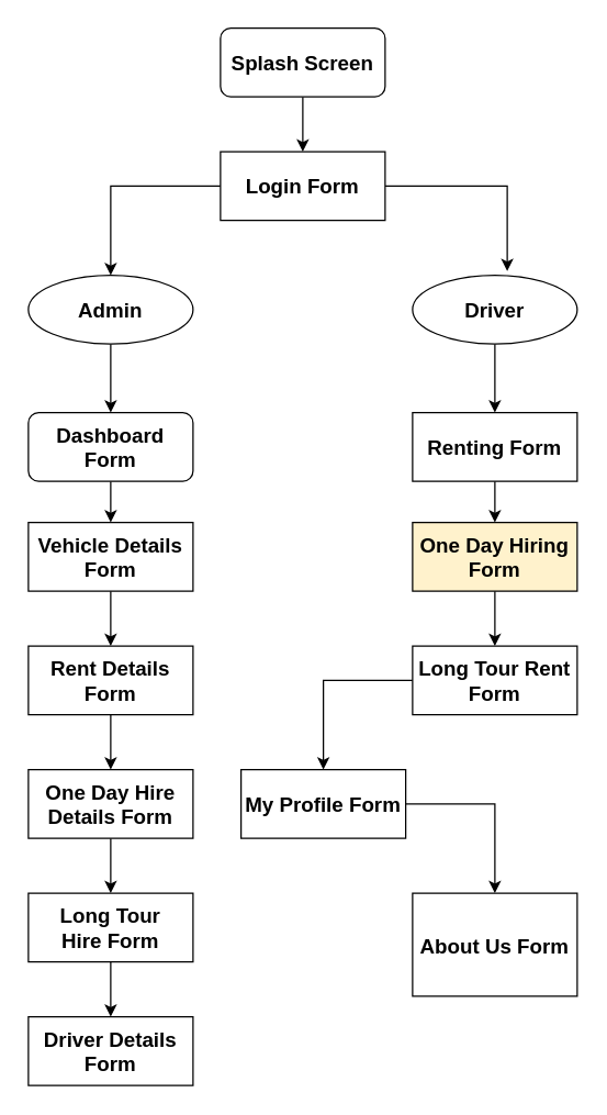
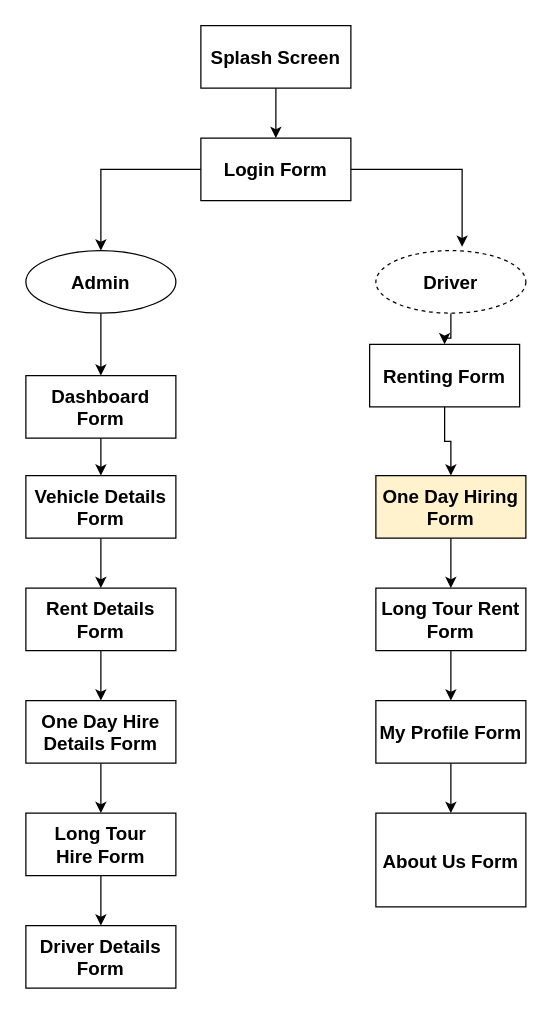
- <mxCell id="3" value="&lt;b&gt;&lt;font style=&quot;font-size: 15px&quot;&gt;Splash Screen&lt;/font&gt;&lt;/b&gt;" style="whiteSpace=wrap;html=1;rounded=1;" vertex="1" parent="1"><mxGeometry x="160" y="20" width="120" height="50" as="geometry" /></mxCell>
+ <mxCell id="3" value="&lt;b&gt;&lt;font style=&quot;font-size: 15px&quot;&gt;Splash Screen&lt;/font&gt;&lt;/b&gt;" style="rounded=0;whiteSpace=wrap;html=1;" vertex="1" parent="1"><mxGeometry x="160" y="20" width="120" height="50" as="geometry" /></mxCell>
- <mxCell id="10" value="&lt;b&gt;Driver&lt;/b&gt;" style="ellipse;whiteSpace=wrap;html=1;fontSize=15;" vertex="1" parent="1"><mxGeometry x="300" y="200" width="120" height="50" as="geometry" /></mxCell>
+ <mxCell id="10" value="&lt;b&gt;Driver&lt;/b&gt;" style="ellipse;whiteSpace=wrap;html=1;fontSize=15;dashed=1;" vertex="1" parent="1"><mxGeometry x="300" y="200" width="120" height="50" as="geometry" /></mxCell>
- <mxCell id="12" value="&lt;b&gt;&lt;font style=&quot;font-size: 15px&quot;&gt;Dashboard Form&lt;/font&gt;&lt;/b&gt;" style="whiteSpace=wrap;html=1;rounded=1;" vertex="1" parent="1"><mxGeometry x="20" y="300" width="120" height="50" as="geometry" /></mxCell>
+ <mxCell id="12" value="&lt;b&gt;&lt;font style=&quot;font-size: 15px&quot;&gt;Dashboard Form&lt;/font&gt;&lt;/b&gt;" style="rounded=0;whiteSpace=wrap;html=1;" vertex="1" parent="1"><mxGeometry x="20" y="300" width="120" height="50" as="geometry" /></mxCell>
- <mxCell id="23" value="&lt;b&gt;&lt;font style=&quot;font-size: 15px&quot;&gt;Renting Form&lt;/font&gt;&lt;/b&gt;" style="rounded=0;whiteSpace=wrap;html=1;" vertex="1" parent="1"><mxGeometry x="300" y="300" width="120" height="50" as="geometry" /></mxCell>
+ <mxCell id="23" value="&lt;b&gt;&lt;font style=&quot;font-size: 15px&quot;&gt;Renting Form&lt;/font&gt;&lt;/b&gt;" style="rounded=0;whiteSpace=wrap;html=1;" vertex="1" parent="1"><mxGeometry x="295" y="275" width="120" height="50" as="geometry" /></mxCell>
- <mxCell id="29" value="&lt;b&gt;&lt;font style=&quot;font-size: 15px&quot;&gt;My Profile Form&lt;/font&gt;&lt;/b&gt;" style="rounded=0;whiteSpace=wrap;html=1;" vertex="1" parent="1"><mxGeometry x="175" y="560" width="120" height="50" as="geometry" /></mxCell>
+ <mxCell id="29" value="&lt;b&gt;&lt;font style=&quot;font-size: 15px&quot;&gt;My Profile Form&lt;/font&gt;&lt;/b&gt;" style="rounded=0;whiteSpace=wrap;html=1;" vertex="1" parent="1"><mxGeometry x="300" y="560" width="120" height="50" as="geometry" /></mxCell>
